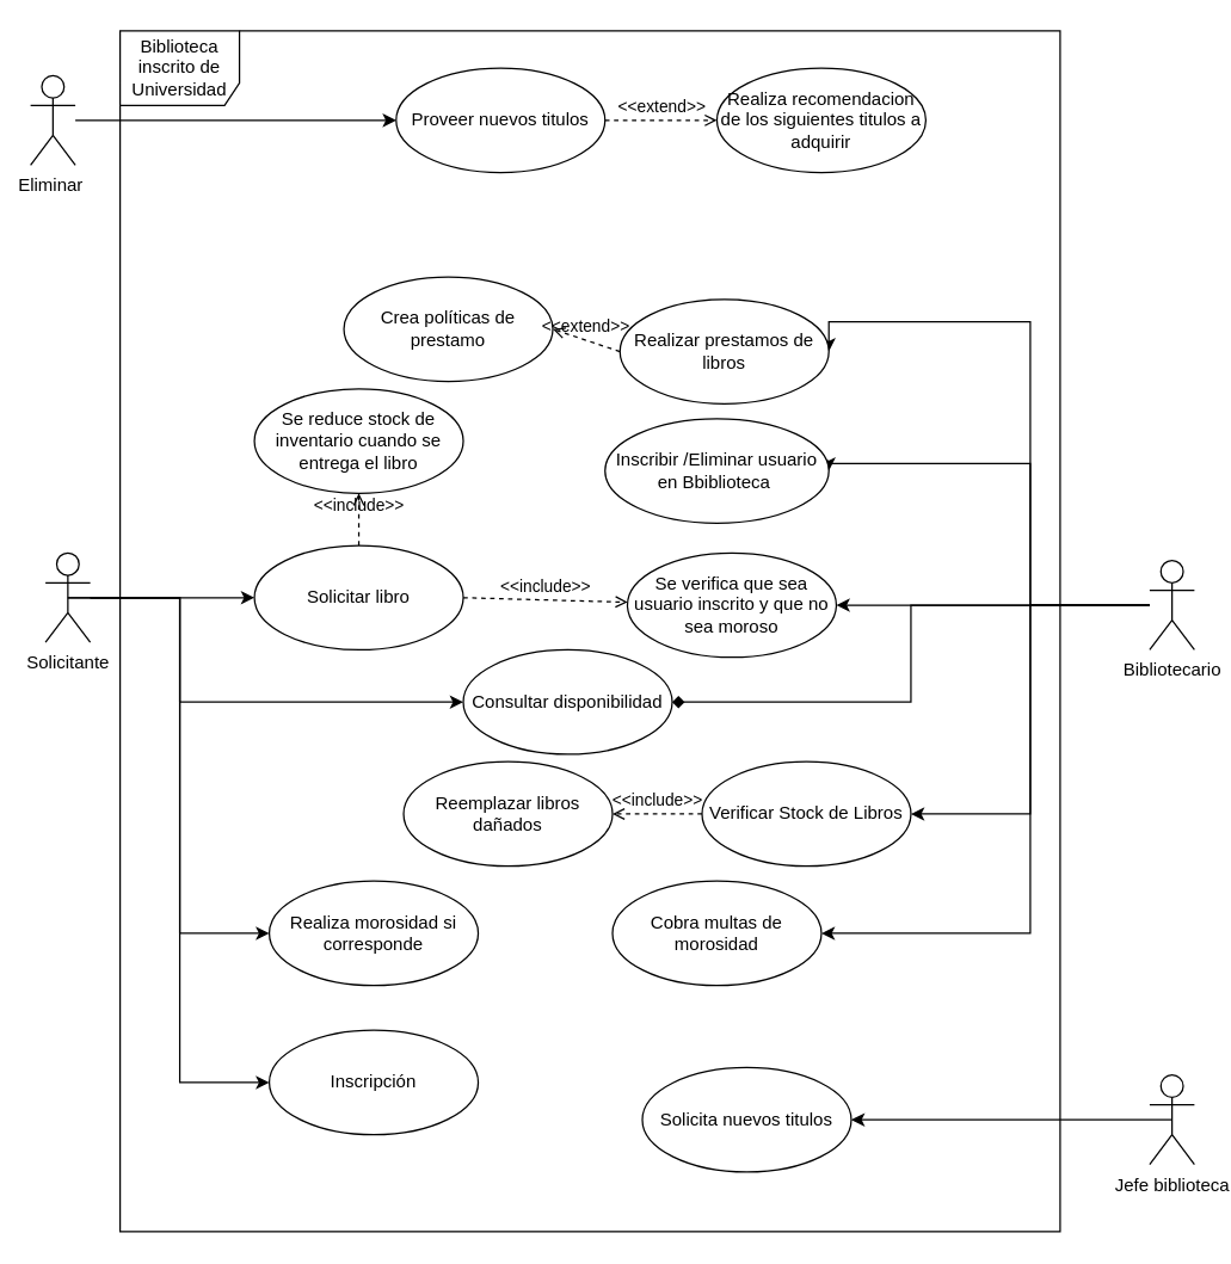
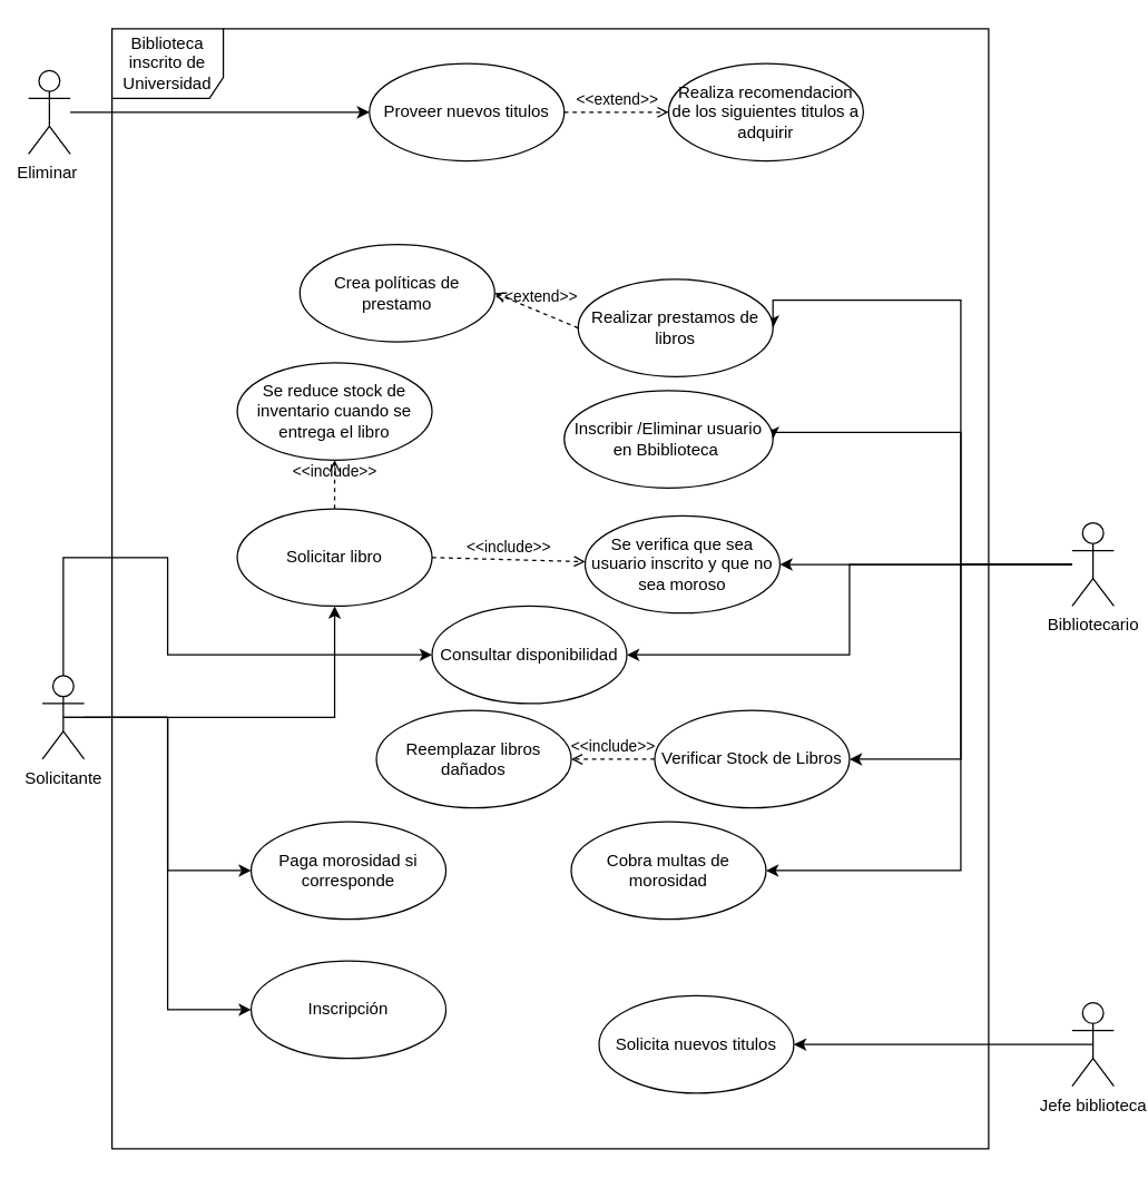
- <mxCell id="31" value="Crea políticas de prestamo" style="ellipse;whiteSpace=wrap;html=1;" parent="1" vertex="1"><mxGeometry x="230" y="185" width="140" height="70" as="geometry" /></mxCell>
+ <mxCell id="31" value="Crea políticas de prestamo" style="ellipse;whiteSpace=wrap;html=1;" parent="1" vertex="1"><mxGeometry x="215" y="175" width="140" height="70" as="geometry" /></mxCell>
- <mxCell id="13" value="Solicitante" style="shape=umlActor;verticalLabelPosition=bottom;verticalAlign=top;html=1;" parent="1" vertex="1"><mxGeometry x="30" y="370" width="30" height="60" as="geometry" /></mxCell>
+ <mxCell id="13" value="Solicitante" style="shape=umlActor;verticalLabelPosition=bottom;verticalAlign=top;html=1;" parent="1" vertex="1"><mxGeometry x="30" y="485" width="30" height="60" as="geometry" /></mxCell>
- <mxCell id="7" style="edgeStyle=orthogonalEdgeStyle;rounded=0;orthogonalLoop=1;jettySize=auto;html=1;endArrow=diamond;" parent="1" source="8" target="38" edge="1"><mxGeometry relative="1" as="geometry" /></mxCell>
+ <mxCell id="7" style="edgeStyle=orthogonalEdgeStyle;rounded=0;orthogonalLoop=1;jettySize=auto;html=1;" parent="1" source="8" target="38" edge="1"><mxGeometry relative="1" as="geometry" /></mxCell>
- <mxCell id="34" value="Realiza morosidad si corresponde" style="ellipse;whiteSpace=wrap;html=1;" parent="1" vertex="1"><mxGeometry x="180" y="590" width="140" height="70" as="geometry" /></mxCell>
+ <mxCell id="34" value="Paga morosidad si corresponde" style="ellipse;whiteSpace=wrap;html=1;" parent="1" vertex="1"><mxGeometry x="180" y="590" width="140" height="70" as="geometry" /></mxCell>
